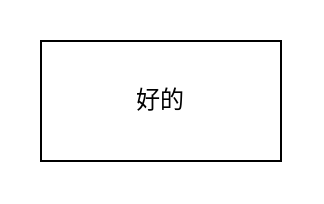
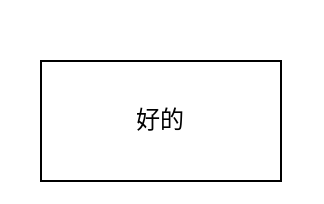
- <mxCell id="2" value="&lt;font face=&quot;simsun&quot;&gt;好的&lt;/font&gt;" style="rounded=0;whiteSpace=wrap;html=1;" vertex="1" parent="1"><mxGeometry x="20" y="20" width="120" height="60" as="geometry" /></mxCell>
+ <mxCell id="2" value="&lt;font face=&quot;simsun&quot;&gt;好的&lt;/font&gt;" style="rounded=0;whiteSpace=wrap;html=1;" vertex="1" parent="1"><mxGeometry x="20" y="30" width="120" height="60" as="geometry" /></mxCell>
